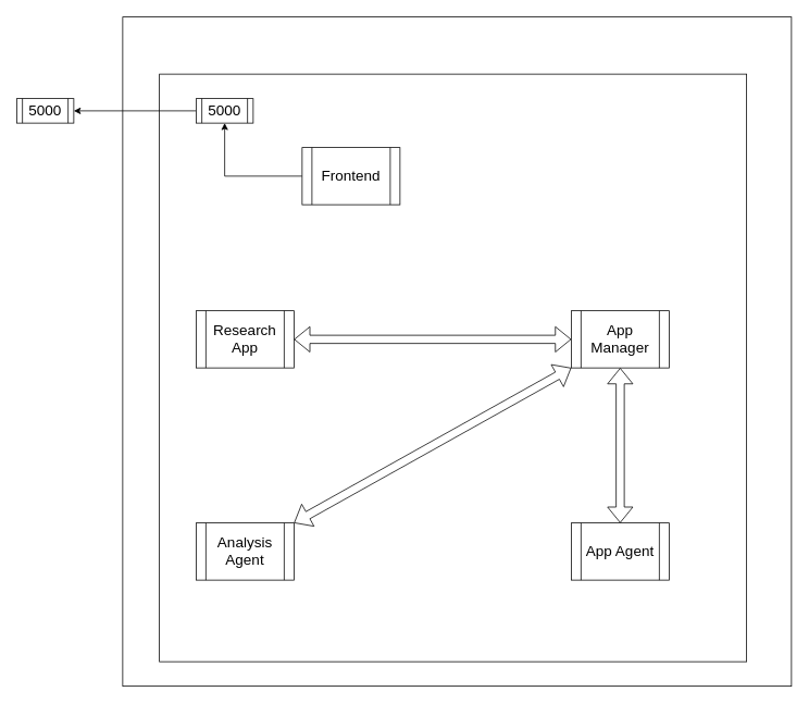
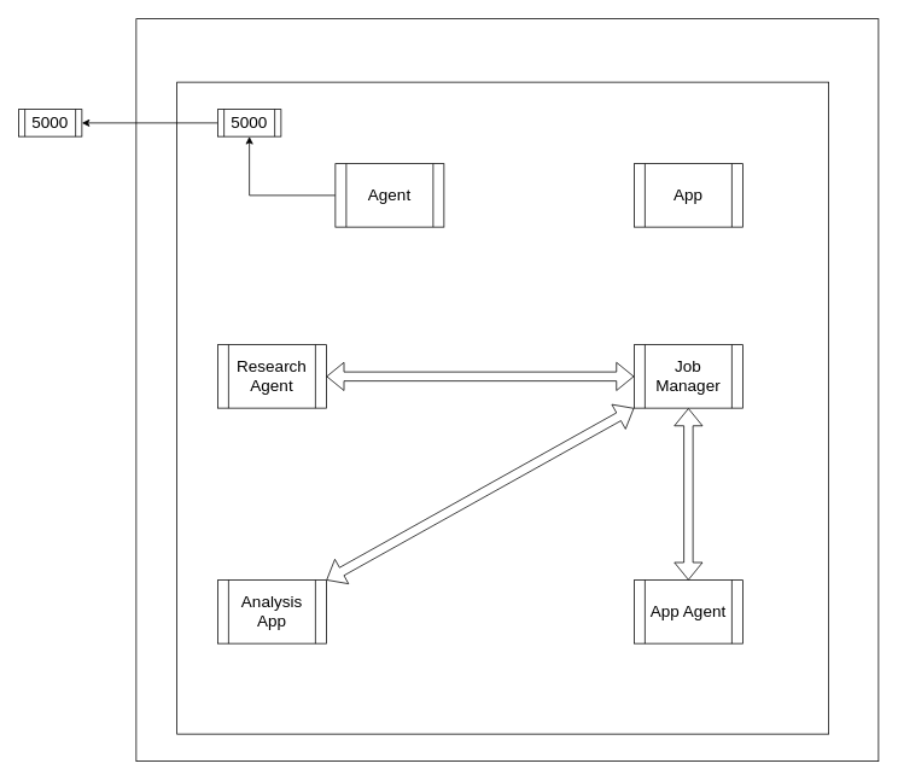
- <mxCell id="8" value="&lt;font style=&quot;font-size: 18px;&quot;&gt;Frontend&lt;/font&gt;" style="shape=process;whiteSpace=wrap;html=1;backgroundOutline=1;" vertex="1" parent="1"><mxGeometry x="370" y="180" width="120" height="70" as="geometry" /></mxCell>
+ <mxCell id="8" value="&lt;font style=&quot;font-size: 18px;&quot;&gt;Agent&lt;/font&gt;" style="shape=process;whiteSpace=wrap;html=1;backgroundOutline=1;" vertex="1" parent="1"><mxGeometry x="370" y="180" width="120" height="70" as="geometry" /></mxCell>
+ <mxCell id="9" value="&lt;font style=&quot;font-size: 18px;&quot;&gt;App&lt;/font&gt;" style="shape=process;whiteSpace=wrap;html=1;backgroundOutline=1;" vertex="1" parent="1"><mxGeometry x="700" y="180" width="120" height="70" as="geometry" /></mxCell>
- <mxCell id="11" value="&lt;font style=&quot;font-size: 18px;&quot;&gt;Research App&lt;/font&gt;" style="shape=process;whiteSpace=wrap;html=1;backgroundOutline=1;" vertex="1" parent="1"><mxGeometry x="240" y="380" width="120" height="70" as="geometry" /></mxCell>
+ <mxCell id="11" value="&lt;font style=&quot;font-size: 18px;&quot;&gt;Research Agent&lt;/font&gt;" style="shape=process;whiteSpace=wrap;html=1;backgroundOutline=1;" vertex="1" parent="1"><mxGeometry x="240" y="380" width="120" height="70" as="geometry" /></mxCell>
- <mxCell id="10" value="&lt;font style=&quot;font-size: 18px;&quot;&gt;App Manager&lt;/font&gt;" style="shape=process;whiteSpace=wrap;html=1;backgroundOutline=1;" vertex="1" parent="1"><mxGeometry x="700" y="380" width="120" height="70" as="geometry" /></mxCell>
+ <mxCell id="10" value="&lt;font style=&quot;font-size: 18px;&quot;&gt;Job Manager&lt;/font&gt;" style="shape=process;whiteSpace=wrap;html=1;backgroundOutline=1;" vertex="1" parent="1"><mxGeometry x="700" y="380" width="120" height="70" as="geometry" /></mxCell>
- <mxCell id="14" value="&lt;font style=&quot;font-size: 18px;&quot;&gt;Analysis Agent&lt;/font&gt;" style="shape=process;whiteSpace=wrap;html=1;backgroundOutline=1;" vertex="1" parent="1"><mxGeometry x="240" y="640" width="120" height="70" as="geometry" /></mxCell>
+ <mxCell id="14" value="&lt;font style=&quot;font-size: 18px;&quot;&gt;Analysis App&lt;/font&gt;" style="shape=process;whiteSpace=wrap;html=1;backgroundOutline=1;" vertex="1" parent="1"><mxGeometry x="240" y="640" width="120" height="70" as="geometry" /></mxCell>
